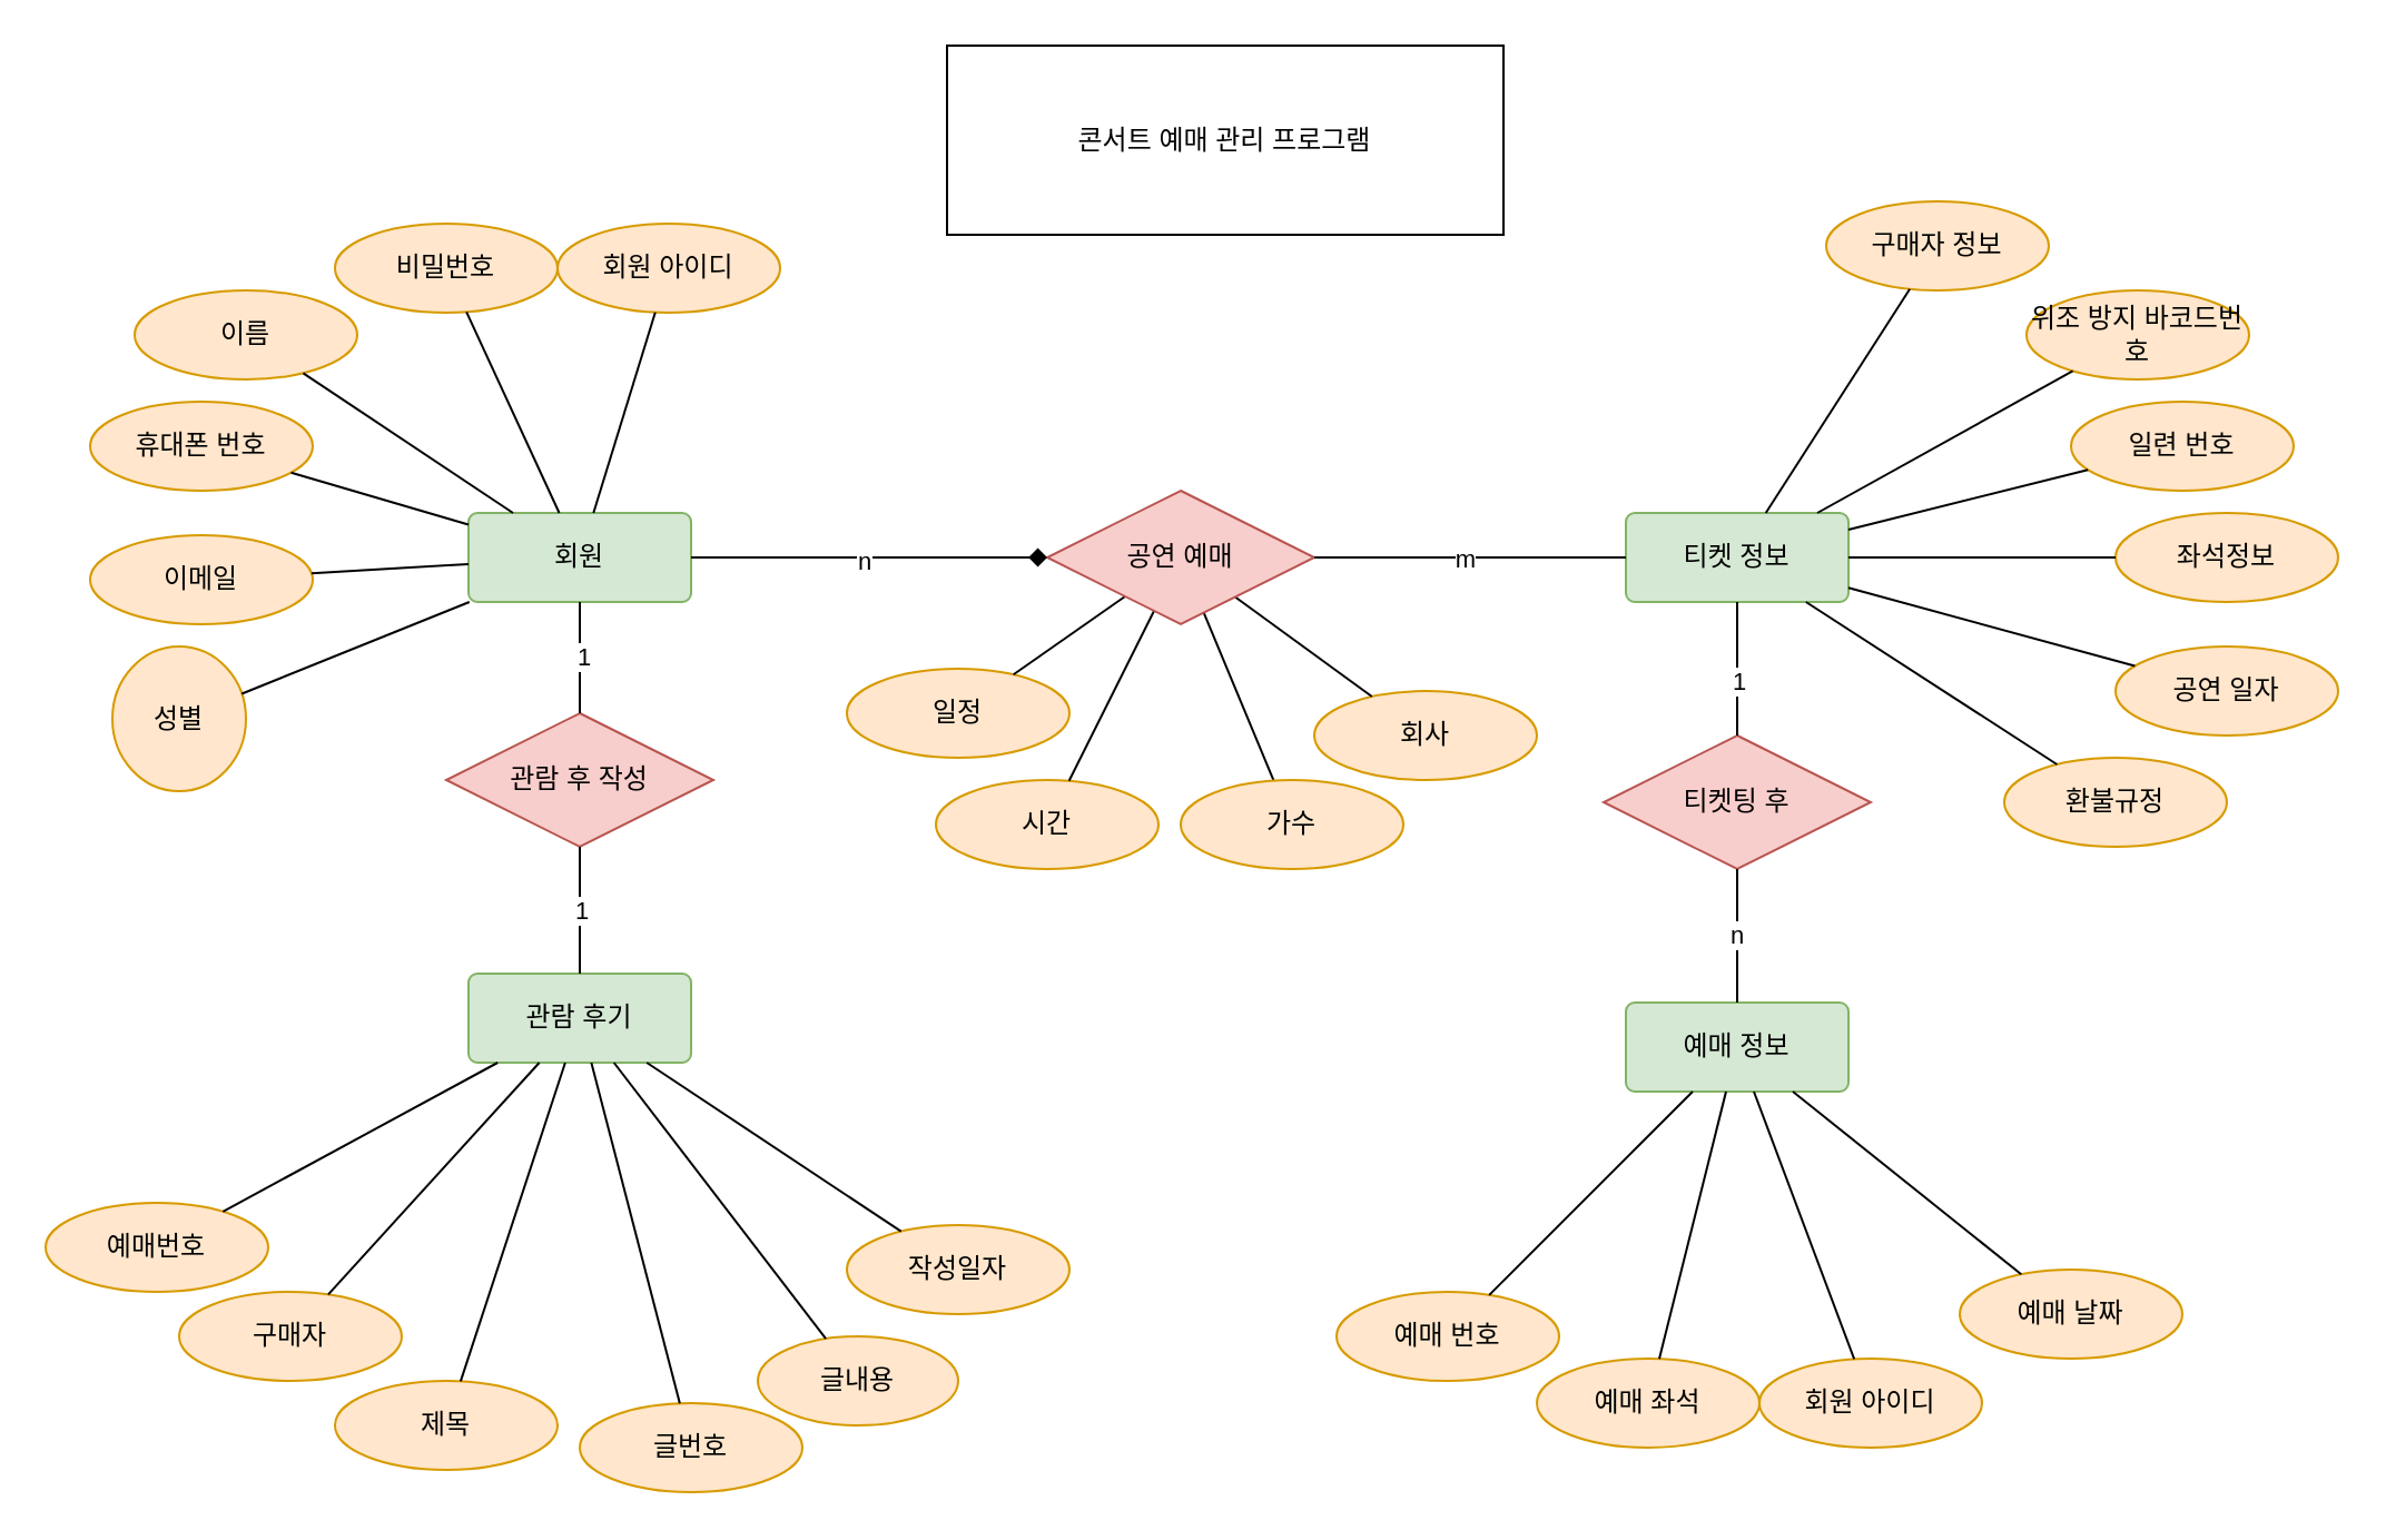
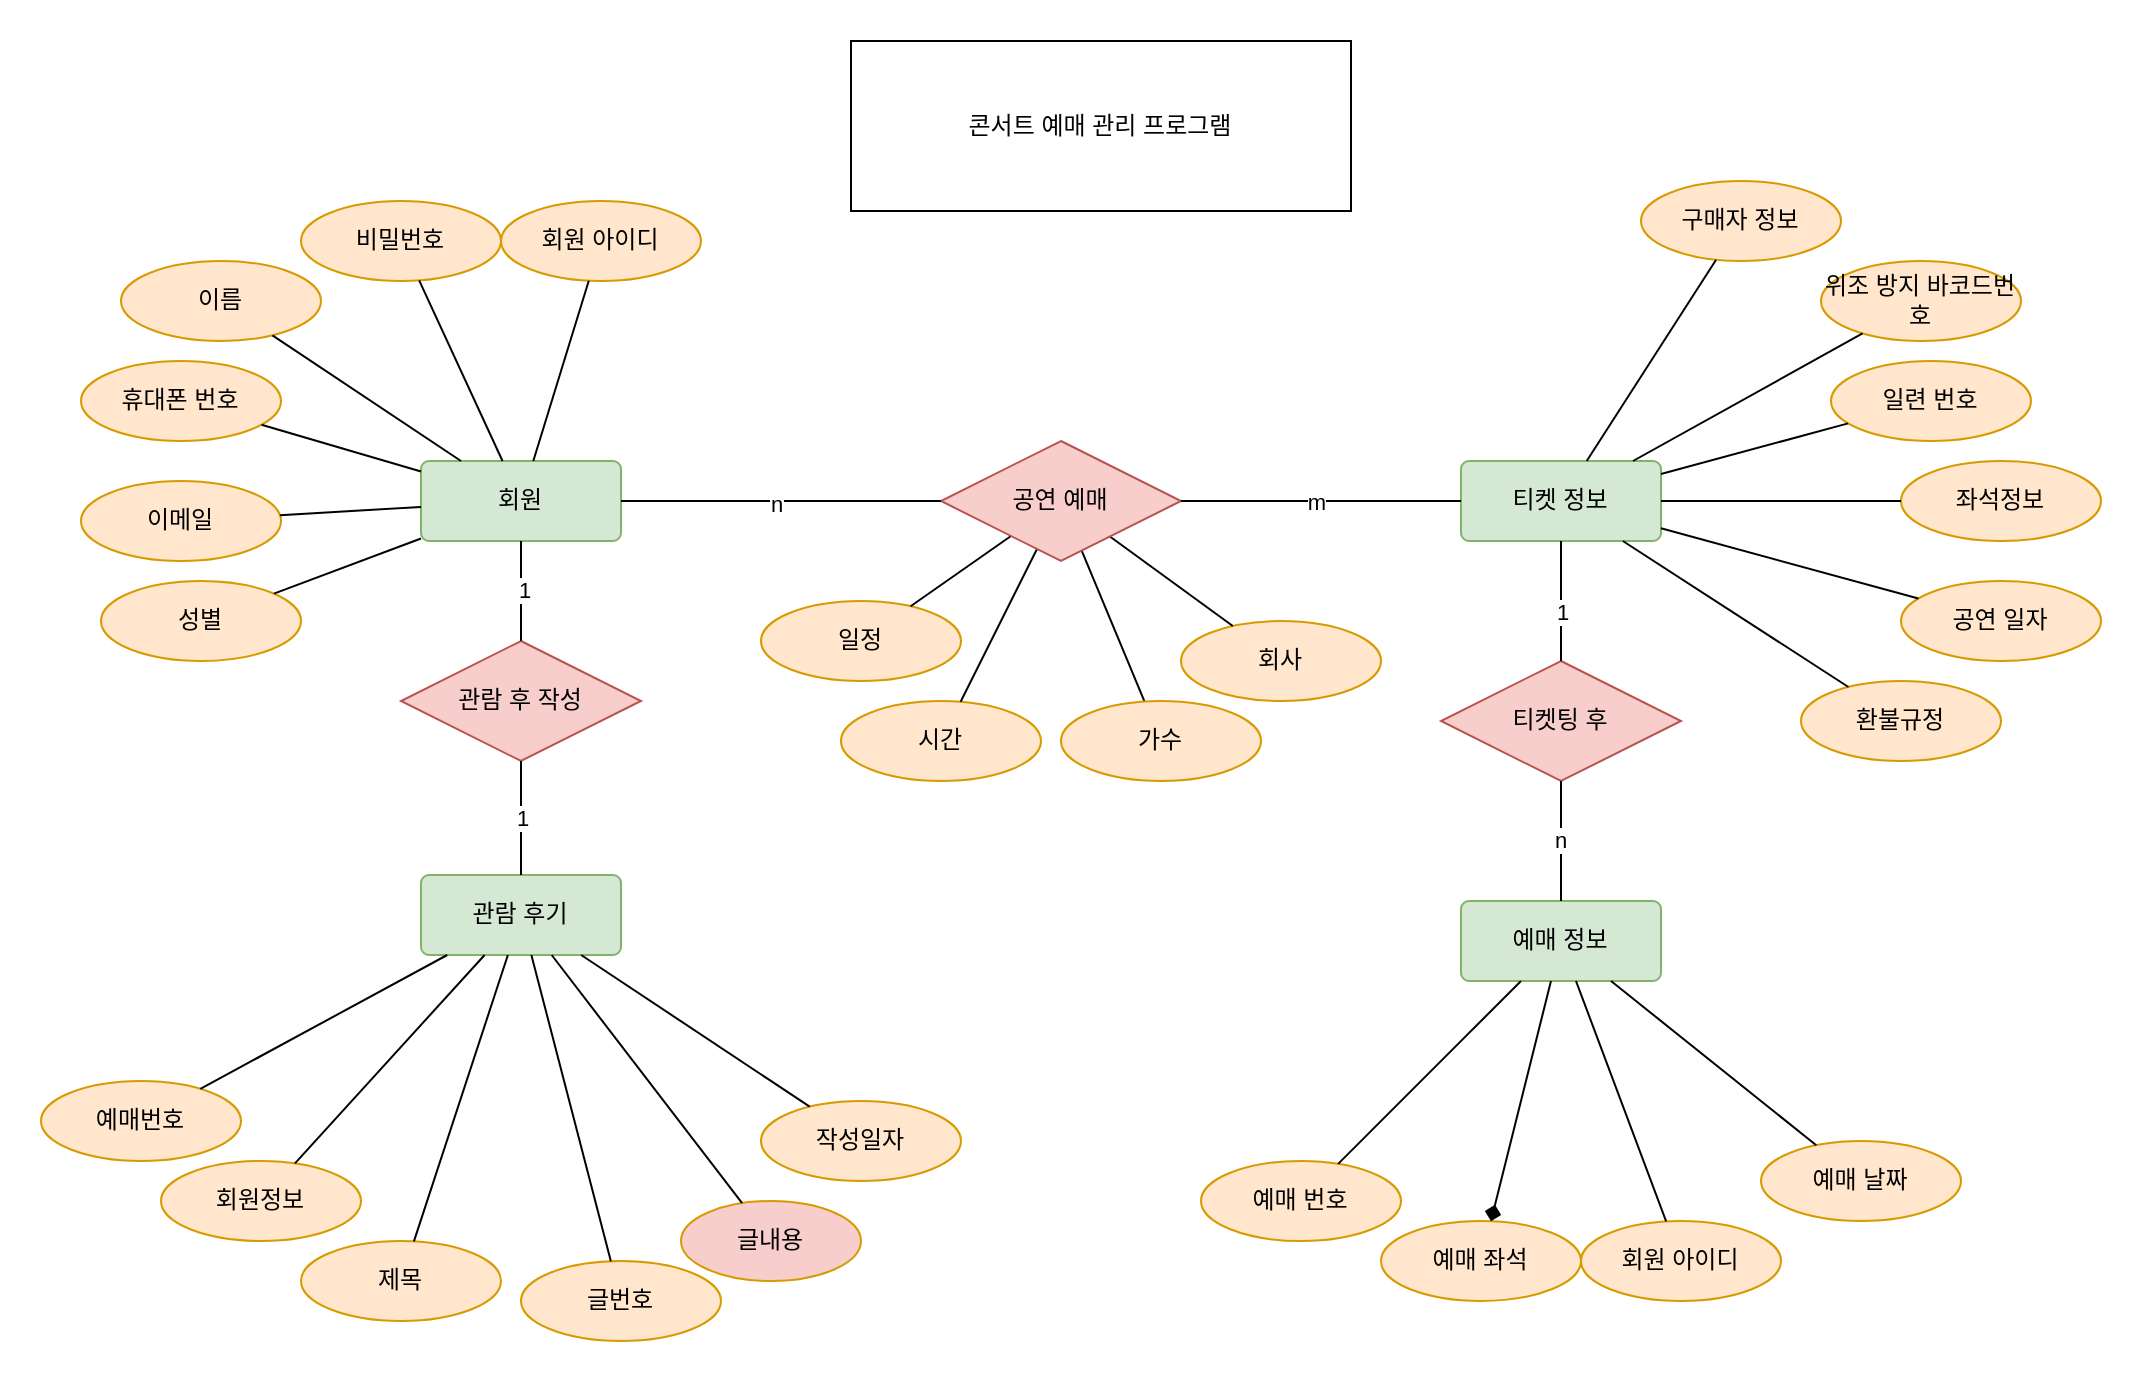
- <mxCell id="43" value="일련 번호" style="ellipse;whiteSpace=wrap;html=1;align=center;fillColor=#ffe6cc;strokeColor=#d79b00;" parent="1" vertex="1"><mxGeometry x="930" y="180" width="100" height="40" as="geometry" /></mxCell>
+ <mxCell id="43" value="일련 번호" style="ellipse;whiteSpace=wrap;html=1;align=center;fillColor=#ffe6cc;strokeColor=#d79b00;" parent="1" vertex="1"><mxGeometry x="915" y="180" width="100" height="40" as="geometry" /></mxCell>
- <mxCell id="62" value="" style="endArrow=diamond;html=1;rounded=0;" parent="1" source="4" target="59" edge="1"><mxGeometry relative="1" as="geometry"><mxPoint x="530" y="400" as="sourcePoint" /><mxPoint x="690" y="400" as="targetPoint" /></mxGeometry></mxCell>
+ <mxCell id="62" value="" style="endArrow=none;html=1;rounded=0;" parent="1" source="4" target="59" edge="1"><mxGeometry relative="1" as="geometry"><mxPoint x="530" y="400" as="sourcePoint" /><mxPoint x="690" y="400" as="targetPoint" /></mxGeometry></mxCell>
- <mxCell id="16" value="성별" style="ellipse;whiteSpace=wrap;html=1;align=center;fillColor=#ffe6cc;strokeColor=#d79b00;" parent="1" vertex="1"><mxGeometry x="50" y="290" width="60" height="65" as="geometry" /></mxCell>
+ <mxCell id="16" value="성별" style="ellipse;whiteSpace=wrap;html=1;align=center;fillColor=#ffe6cc;strokeColor=#d79b00;" parent="1" vertex="1"><mxGeometry x="50" y="290" width="100" height="40" as="geometry" /></mxCell>
- <mxCell id="29" value="구매자" style="ellipse;whiteSpace=wrap;html=1;align=center;fillColor=#ffe6cc;strokeColor=#d79b00;" parent="1" vertex="1"><mxGeometry x="80" y="580" width="100" height="40" as="geometry" /></mxCell>
+ <mxCell id="29" value="회원정보" style="ellipse;whiteSpace=wrap;html=1;align=center;fillColor=#ffe6cc;strokeColor=#d79b00;" parent="1" vertex="1"><mxGeometry x="80" y="580" width="100" height="40" as="geometry" /></mxCell>
- <mxCell id="27" value="" style="endArrow=none;html=1;rounded=0;" parent="1" source="5" target="22" edge="1"><mxGeometry relative="1" as="geometry"><mxPoint x="230" y="517" as="sourcePoint" /><mxPoint x="141" y="561" as="targetPoint" /></mxGeometry></mxCell>
+ <mxCell id="27" value="" style="endArrow=diamond;html=1;rounded=0;" parent="1" source="5" target="22" edge="1"><mxGeometry relative="1" as="geometry"><mxPoint x="230" y="517" as="sourcePoint" /><mxPoint x="141" y="561" as="targetPoint" /></mxGeometry></mxCell>
- <mxCell id="33" value="글내용" style="ellipse;whiteSpace=wrap;html=1;align=center;fillColor=#ffe6cc;strokeColor=#d79b00;" parent="1" vertex="1"><mxGeometry x="340" y="600" width="90" height="40" as="geometry" /></mxCell>
+ <mxCell id="33" value="글내용" style="ellipse;whiteSpace=wrap;html=1;align=center;fillColor=#f8cecc;strokeColor=#d79b00;" parent="1" vertex="1"><mxGeometry x="340" y="600" width="90" height="40" as="geometry" /></mxCell>
